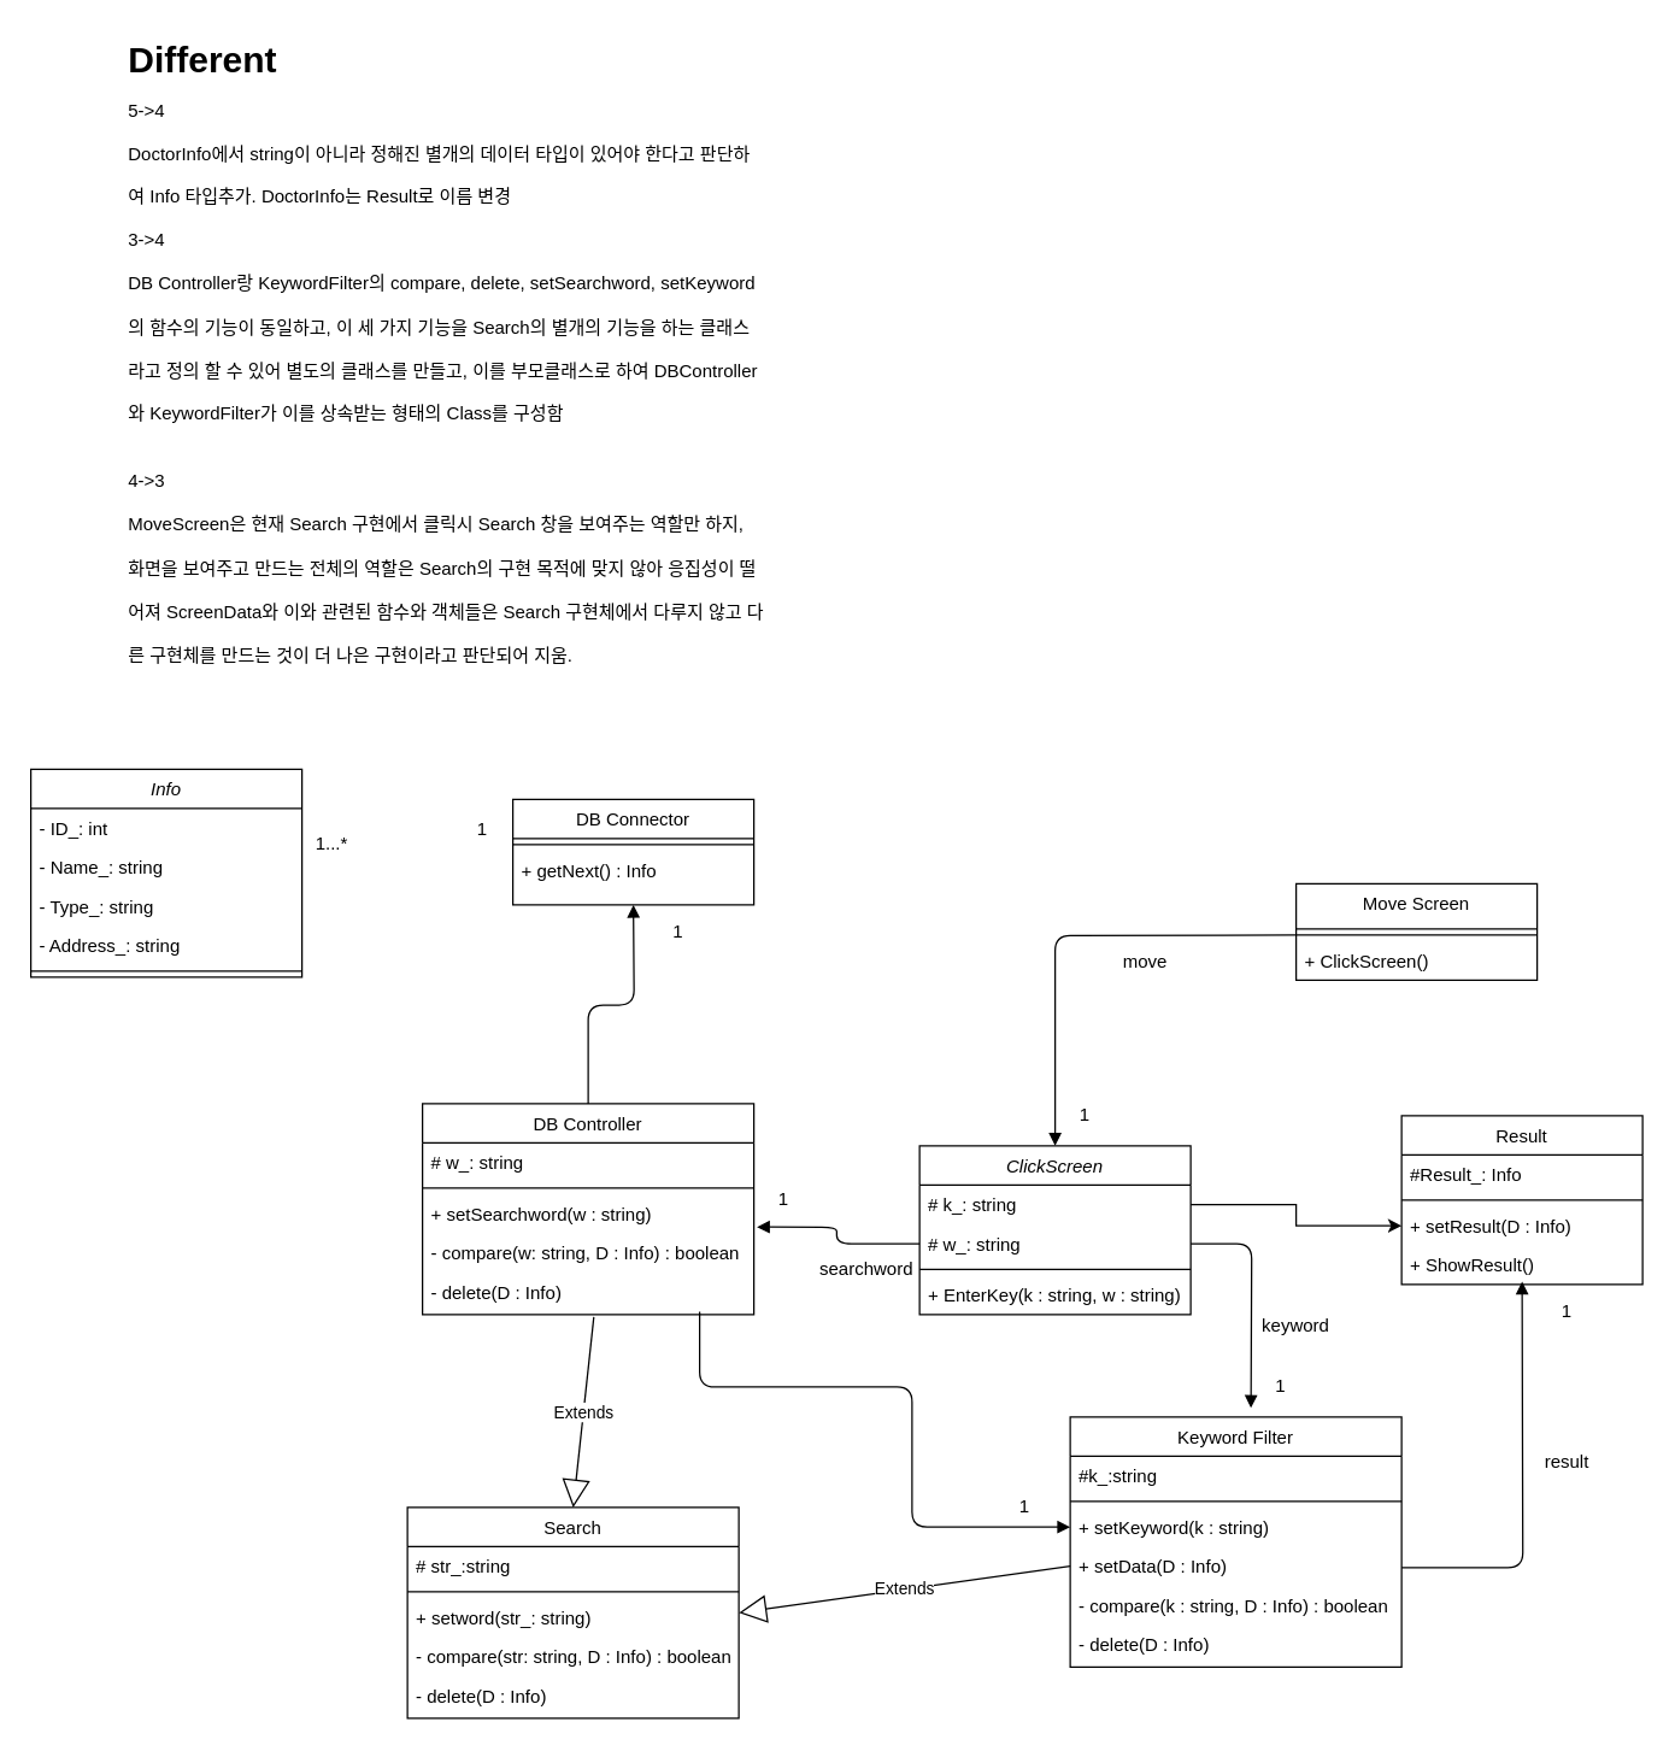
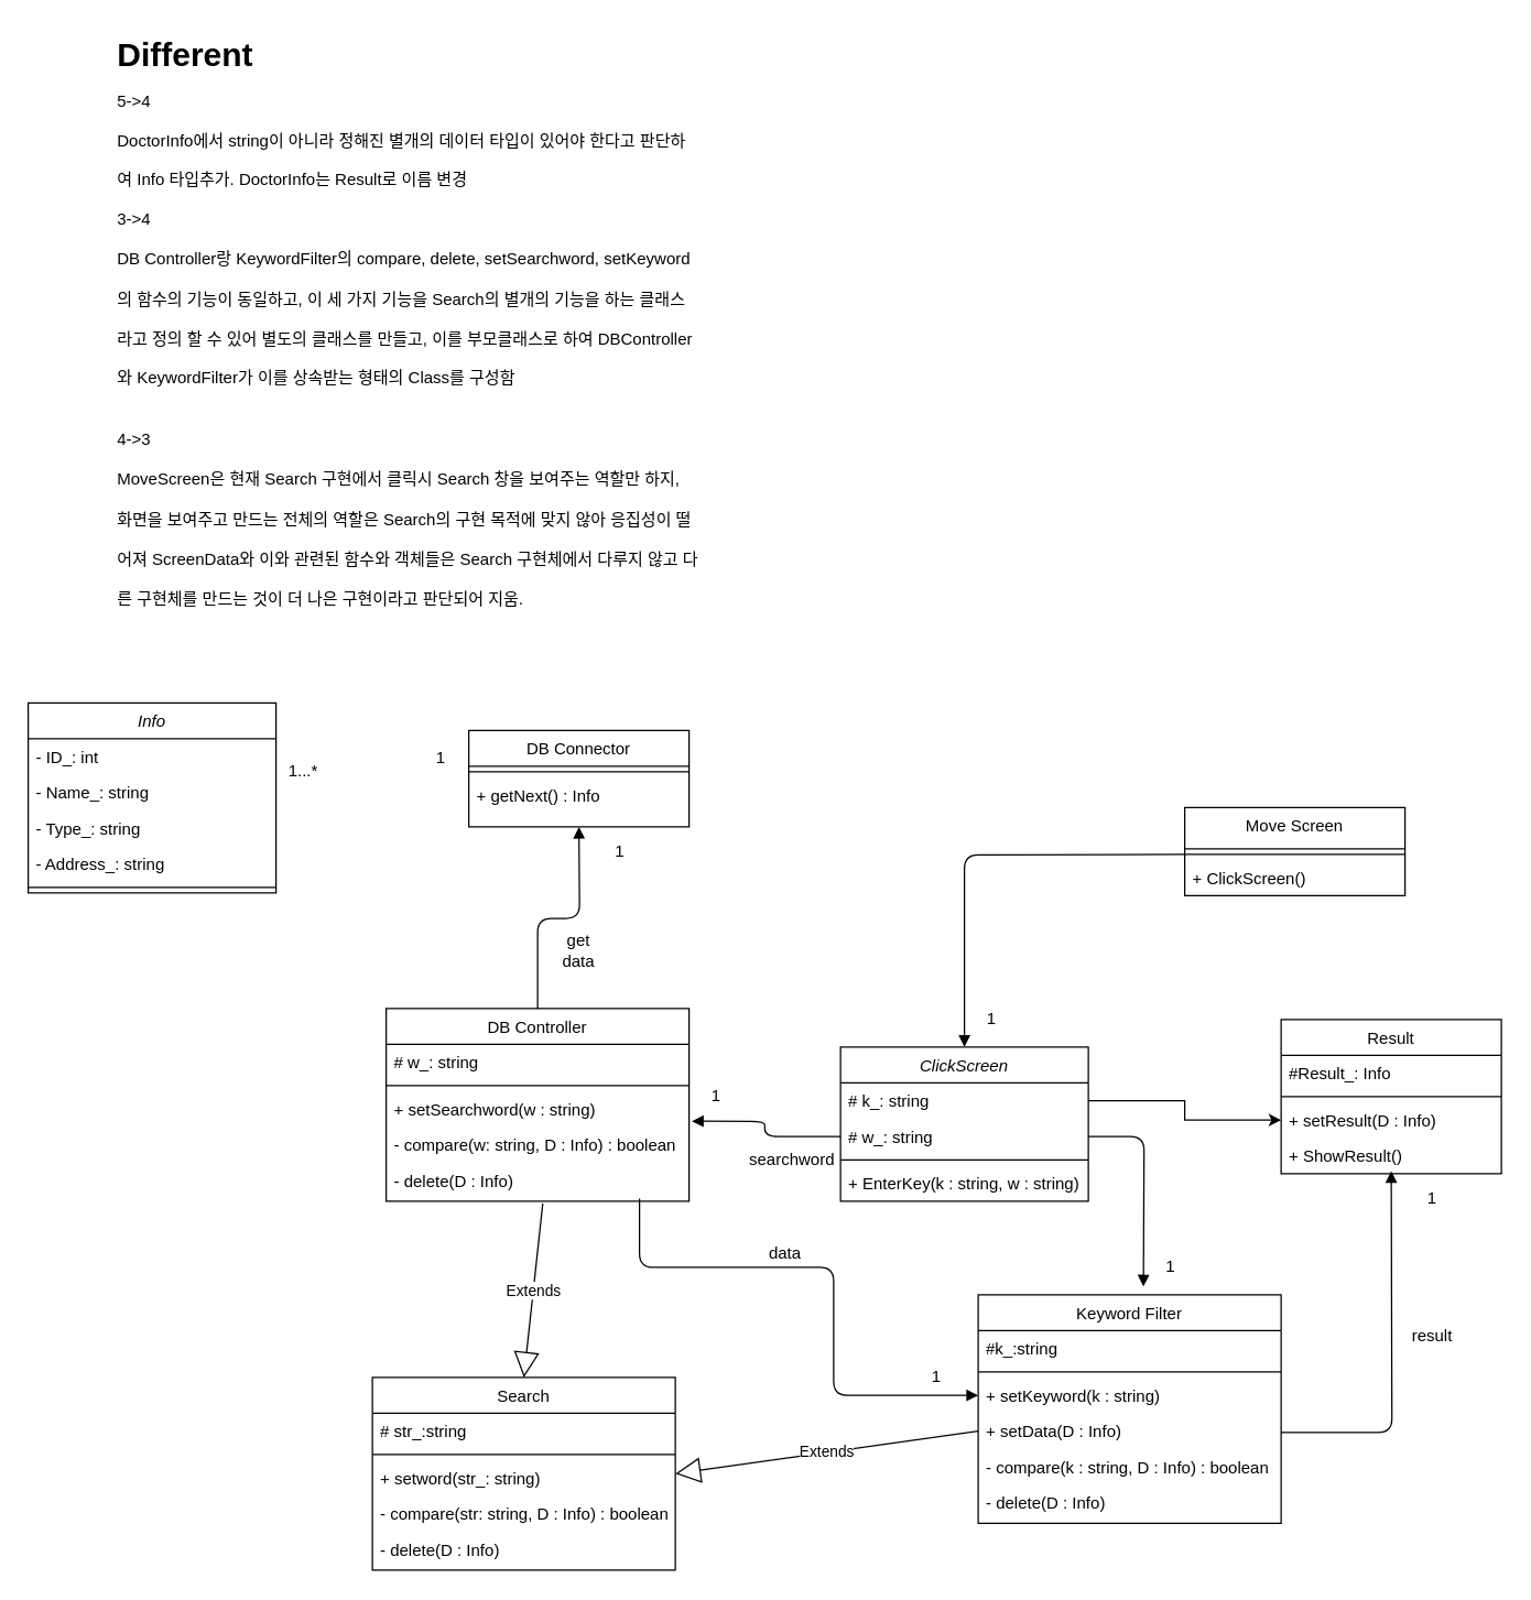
- <mxCell id="59" value="move" style="text;html=1;strokeColor=none;fillColor=none;align=center;verticalAlign=middle;whiteSpace=wrap;rounded=0;" parent="1" vertex="1"><mxGeometry x="740" y="628" width="40" height="20" as="geometry" /></mxCell>
+ <mxCell id="63" value="get data" style="text;html=1;strokeColor=none;fillColor=none;align=center;verticalAlign=middle;whiteSpace=wrap;rounded=0;" parent="1" vertex="1"><mxGeometry x="400" y="680" width="40" height="20" as="geometry" /></mxCell>
- <mxCell id="60" value="keyword" style="text;html=1;strokeColor=none;fillColor=none;align=center;verticalAlign=middle;whiteSpace=wrap;rounded=0;" parent="1" vertex="1"><mxGeometry x="840" y="870" width="40" height="20" as="geometry" /></mxCell>
+ <mxCell id="62" value="data" style="text;html=1;strokeColor=none;fillColor=none;align=center;verticalAlign=middle;whiteSpace=wrap;rounded=0;" parent="1" vertex="1"><mxGeometry x="550" y="900" width="40" height="20" as="geometry" /></mxCell>
